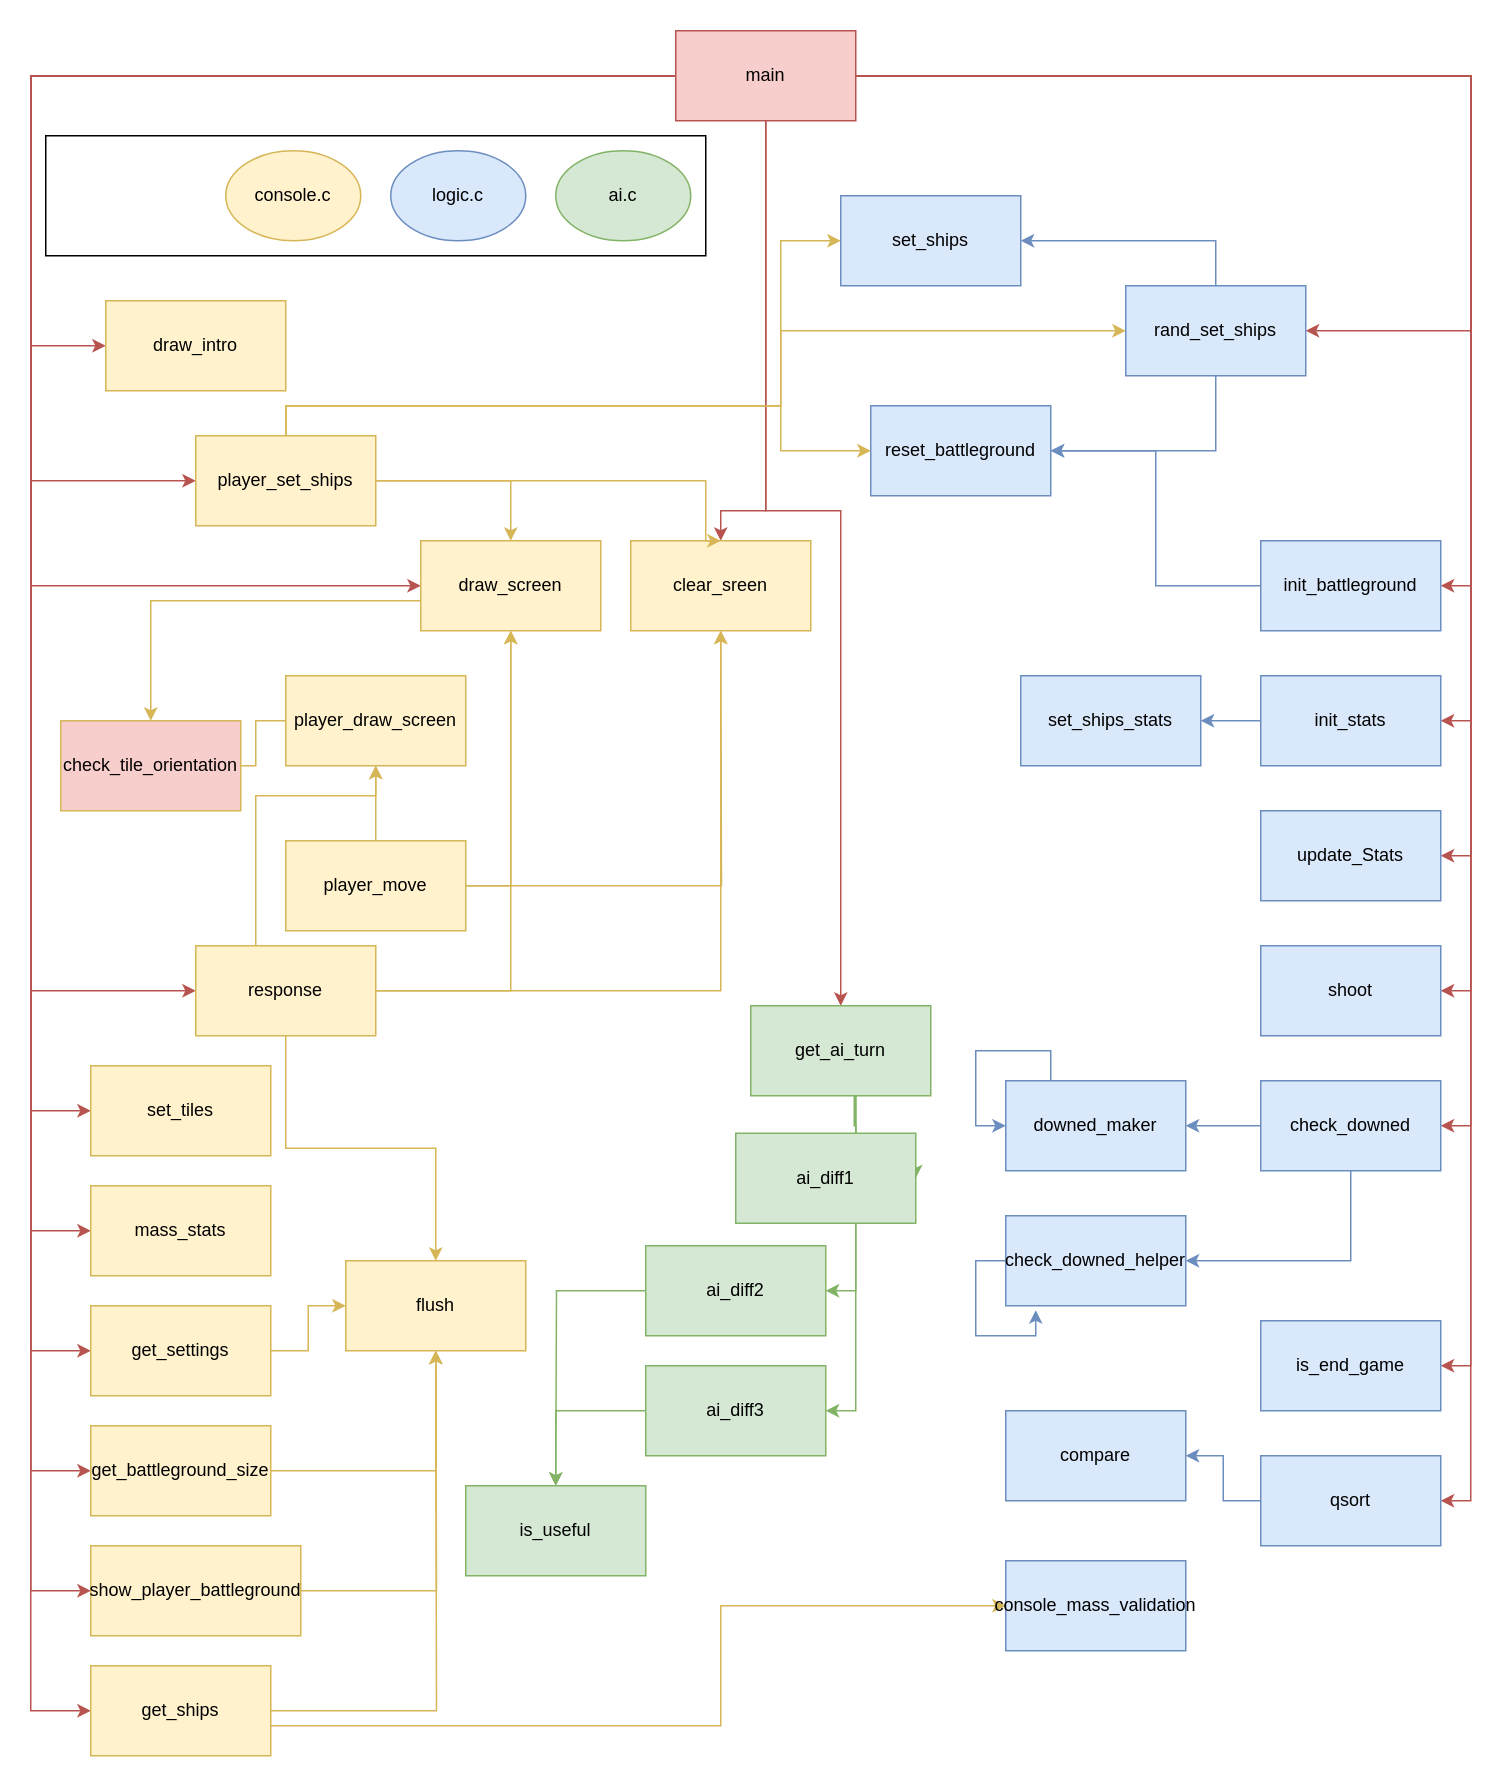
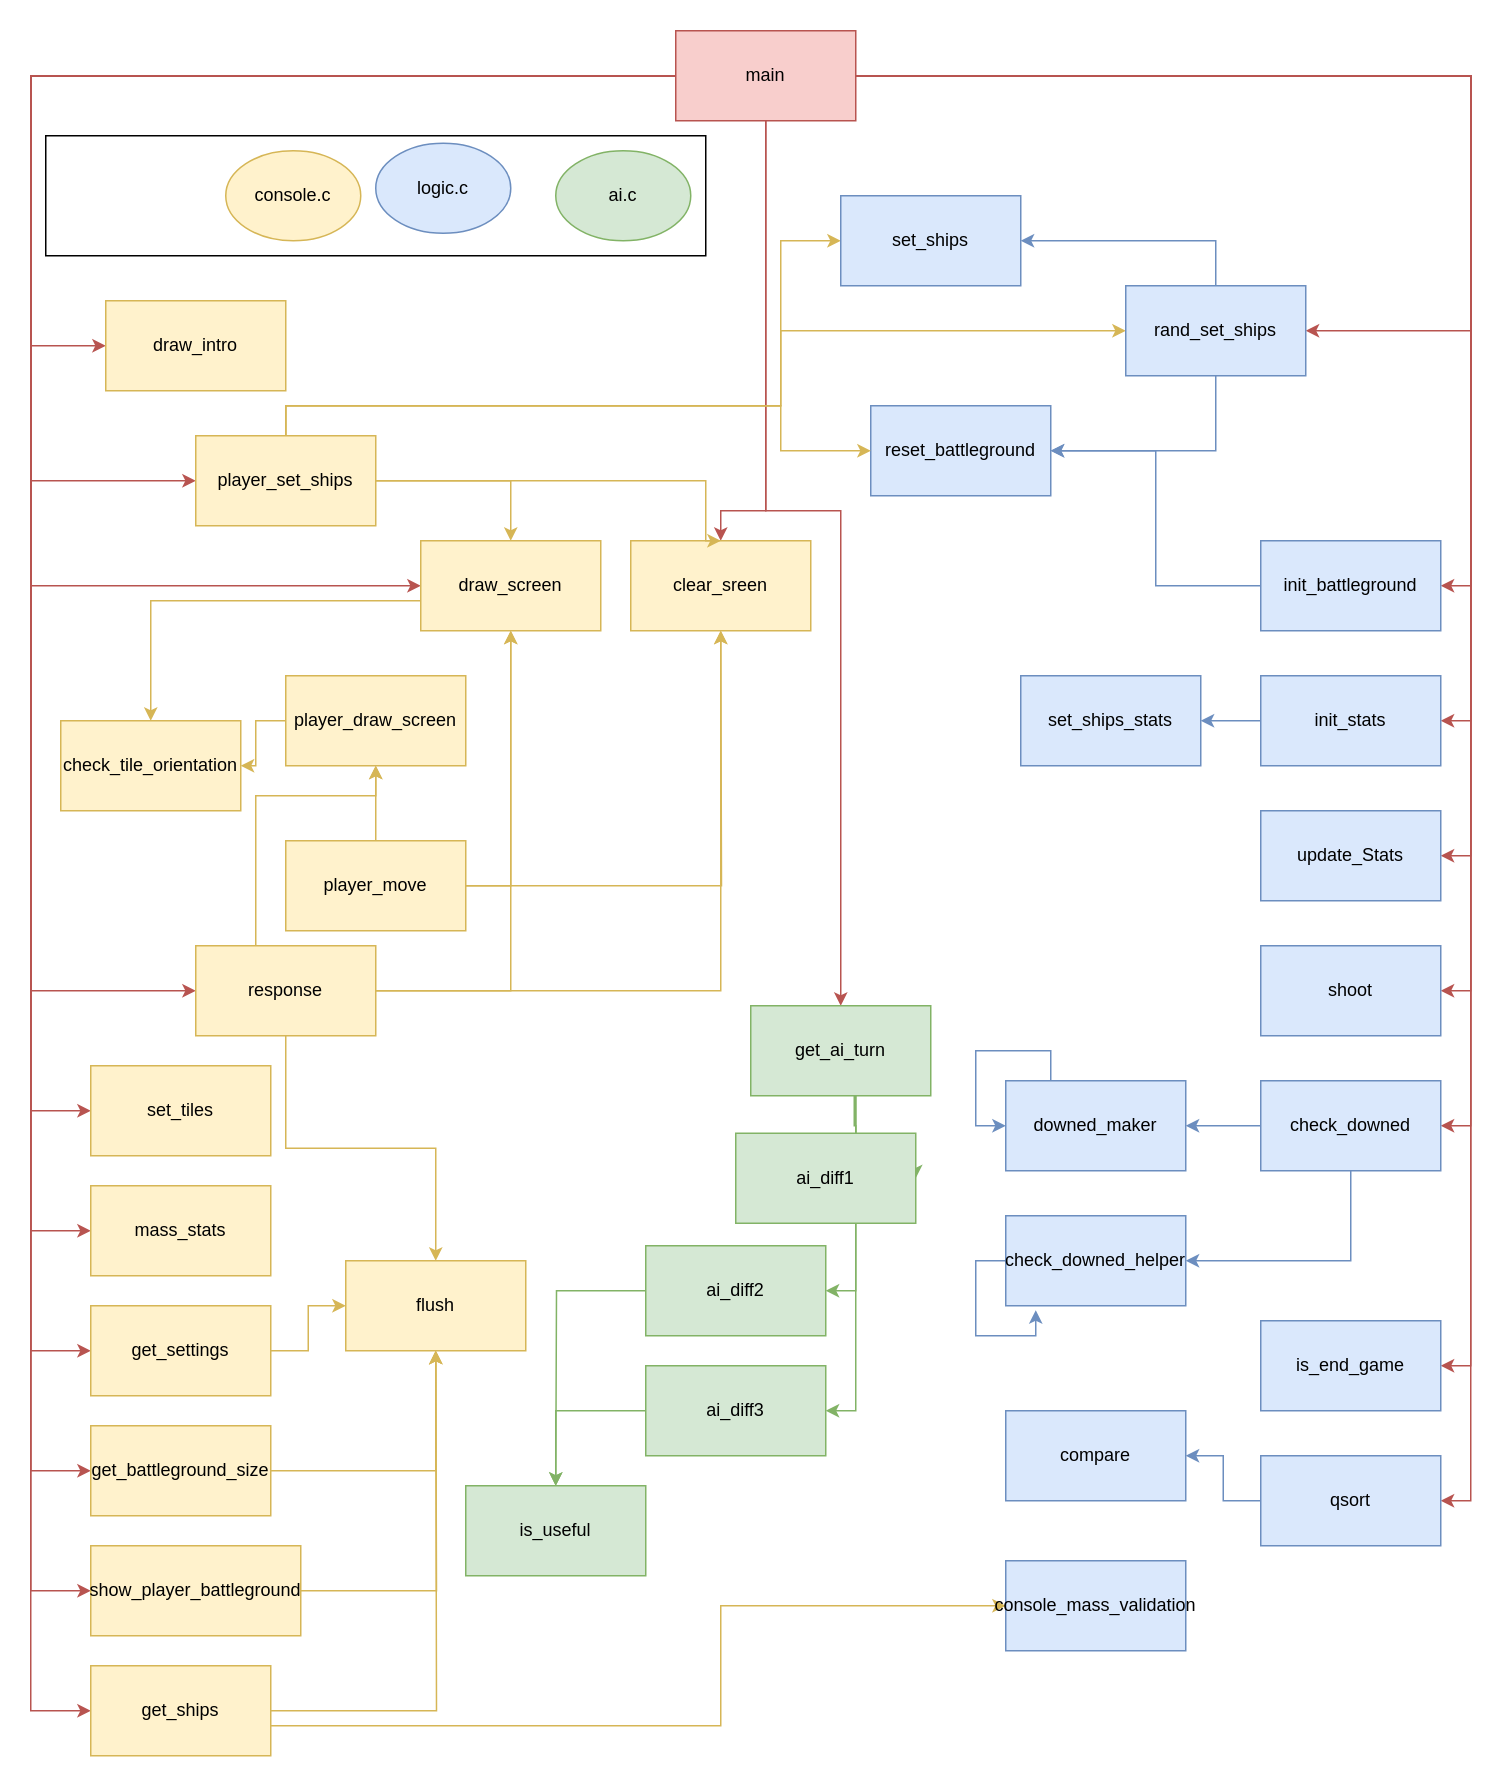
- <mxCell id="92" value="logic.c" parent="1" vertex="1" style="ellipse;whiteSpace=wrap;html=1;fillColor=#dae8fc;strokeColor=#6c8ebf;"><mxGeometry as="geometry" height="60" width="90" y="100" x="260" /></mxCell>
+ <mxCell id="92" value="logic.c" parent="1" vertex="1" style="ellipse;whiteSpace=wrap;html=1;fillColor=#dae8fc;strokeColor=#6c8ebf;"><mxGeometry x="250" y="95" as="geometry" height="60" width="90" /></mxCell>
- <mxCell id="26" value="check_tile_orientation" parent="1" vertex="1" style="rounded=0;whiteSpace=wrap;html=1;fillColor=#f8cecc;strokeColor=#d6b656;"><mxGeometry as="geometry" height="60" width="120" y="480" x="40" /></mxCell>
+ <mxCell id="26" value="check_tile_orientation" parent="1" vertex="1" style="rounded=0;whiteSpace=wrap;html=1;fillColor=#fff2cc;strokeColor=#d6b656;"><mxGeometry as="geometry" height="60" width="120" y="480" x="40" /></mxCell>
- <mxCell id="24" source="25" parent="1" style="edgeStyle=orthogonalEdgeStyle;rounded=0;orthogonalLoop=1;jettySize=auto;html=1;fillColor=#fff2cc;strokeColor=#d6b656;endArrow=none;" edge="1" target="26"><mxGeometry as="geometry" relative="1" /></mxCell>
+ <mxCell id="24" source="25" parent="1" style="edgeStyle=orthogonalEdgeStyle;rounded=0;orthogonalLoop=1;jettySize=auto;html=1;fillColor=#fff2cc;strokeColor=#d6b656;" edge="1" target="26"><mxGeometry as="geometry" relative="1" /></mxCell>
